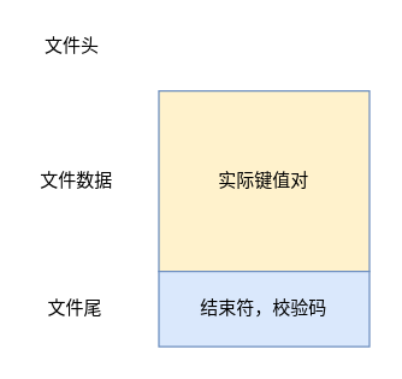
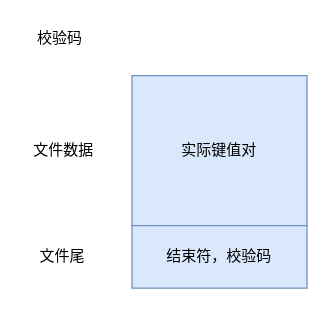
- <mxCell id="4" value="文件头" style="text;html=1;align=center;verticalAlign=middle;resizable=0;points=[];autosize=1;strokeColor=none;fillColor=none;" vertex="1" parent="1"><mxGeometry x="22" y="20" width="50" height="20" as="geometry" /></mxCell>
+ <mxCell id="4" value="校验码" style="text;html=1;align=center;verticalAlign=middle;resizable=0;points=[];autosize=1;strokeColor=none;fillColor=none;" vertex="1" parent="1"><mxGeometry x="22" y="20" width="50" height="20" as="geometry" /></mxCell>
- <mxCell id="2" value="实际键值对" style="rounded=0;whiteSpace=wrap;html=1;fillColor=#fff2cc;strokeColor=#6c8ebf;" vertex="1" parent="1"><mxGeometry x="105" y="60" width="140" height="120" as="geometry" /></mxCell>
+ <mxCell id="2" value="实际键值对" style="rounded=0;whiteSpace=wrap;html=1;fillColor=#dae8fc;strokeColor=#6c8ebf;" vertex="1" parent="1"><mxGeometry x="105" y="60" width="140" height="120" as="geometry" /></mxCell>
